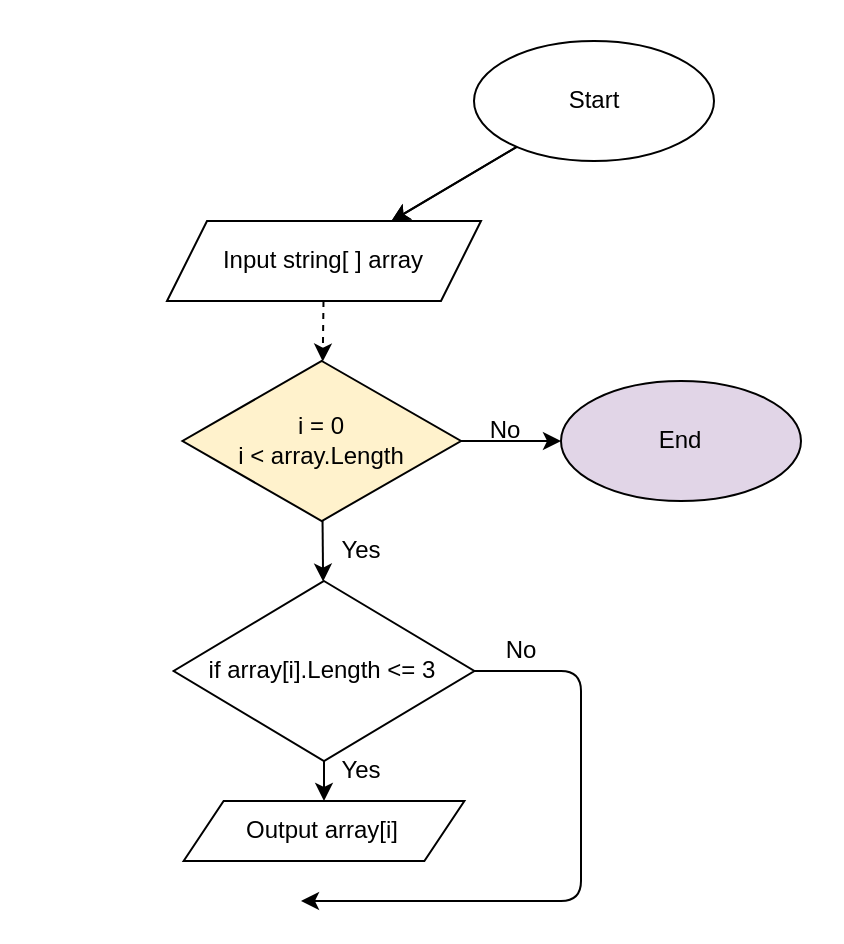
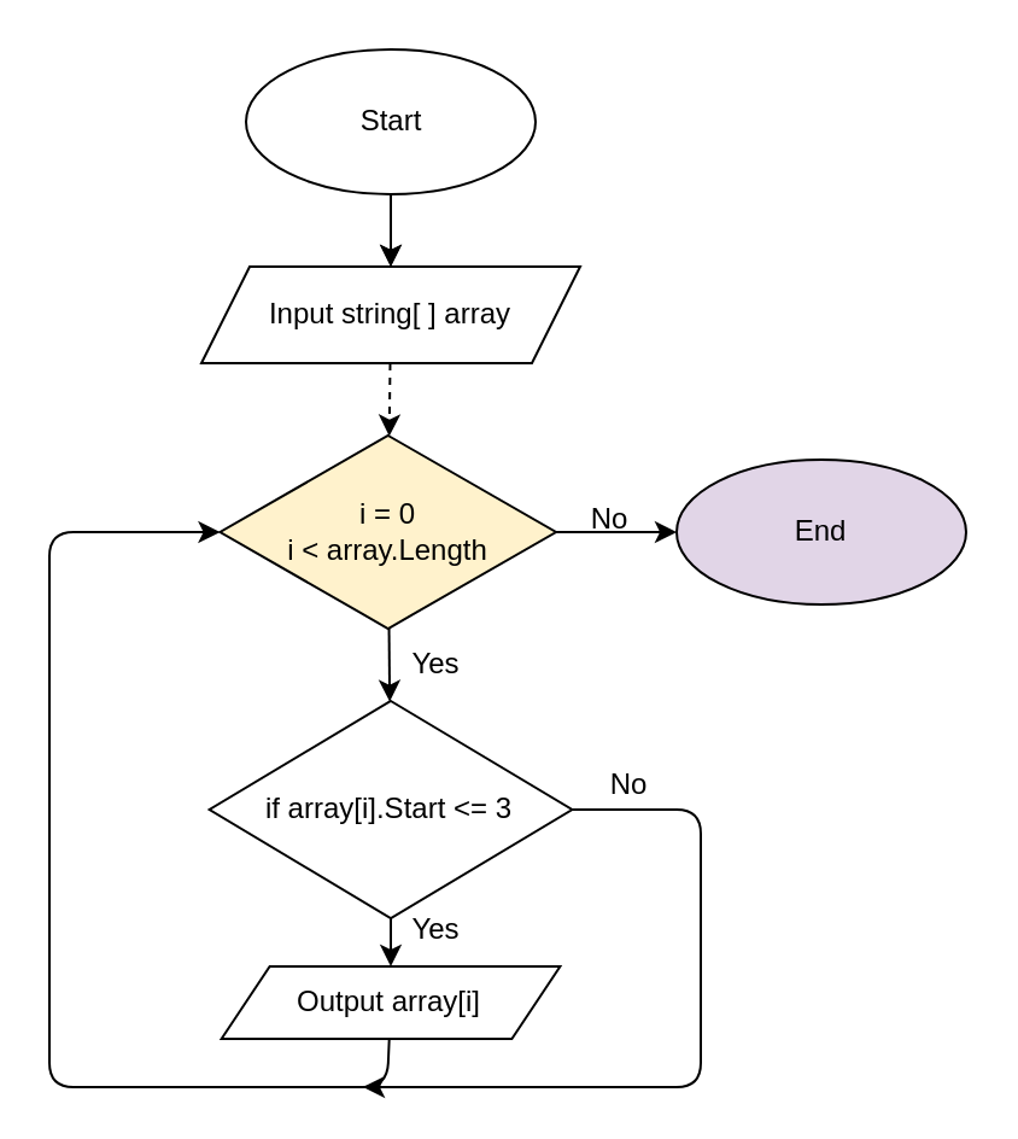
- <mxCell id="4" value="Start" style="ellipse;whiteSpace=wrap;html=1;" vertex="1" parent="1"><mxGeometry x="236.5" y="20" width="120" height="60" as="geometry" /></mxCell>
+ <mxCell id="4" value="Start" style="ellipse;whiteSpace=wrap;html=1;" vertex="1" parent="1"><mxGeometry x="101.5" y="20" width="120" height="60" as="geometry" /></mxCell>
- <mxCell id="12" value="if array[i].Length &amp;lt;= 3" style="rhombus;whiteSpace=wrap;html=1;" vertex="1" parent="1"><mxGeometry x="86.32" y="290" width="150.37" height="90" as="geometry" /></mxCell>
+ <mxCell id="12" value="if array[i].Start &amp;lt;= 3" style="rhombus;whiteSpace=wrap;html=1;" vertex="1" parent="1"><mxGeometry x="86.32" y="290" width="150.37" height="90" as="geometry" /></mxCell>
+ <mxCell id="13" style="edgeStyle=none;html=1;entryX=0;entryY=0.5;entryDx=0;entryDy=0;" edge="1" parent="1" source="14" target="9"><mxGeometry relative="1" as="geometry"><Array as="points"><mxPoint x="160" y="450" /><mxPoint x="100" y="450" /><mxPoint x="20" y="450" /><mxPoint x="20" y="220" /></Array></mxGeometry></mxCell>
